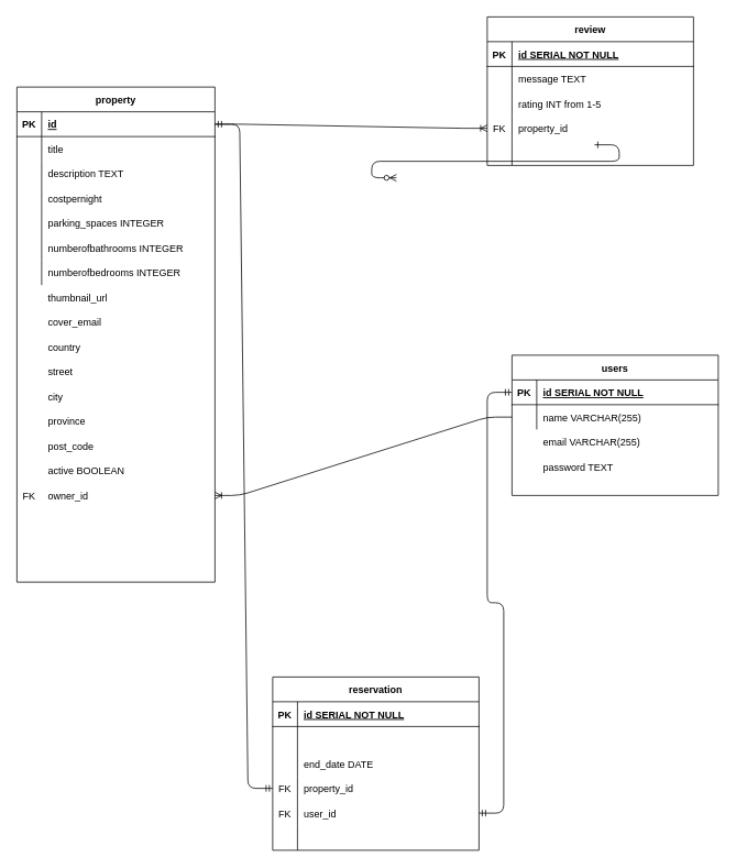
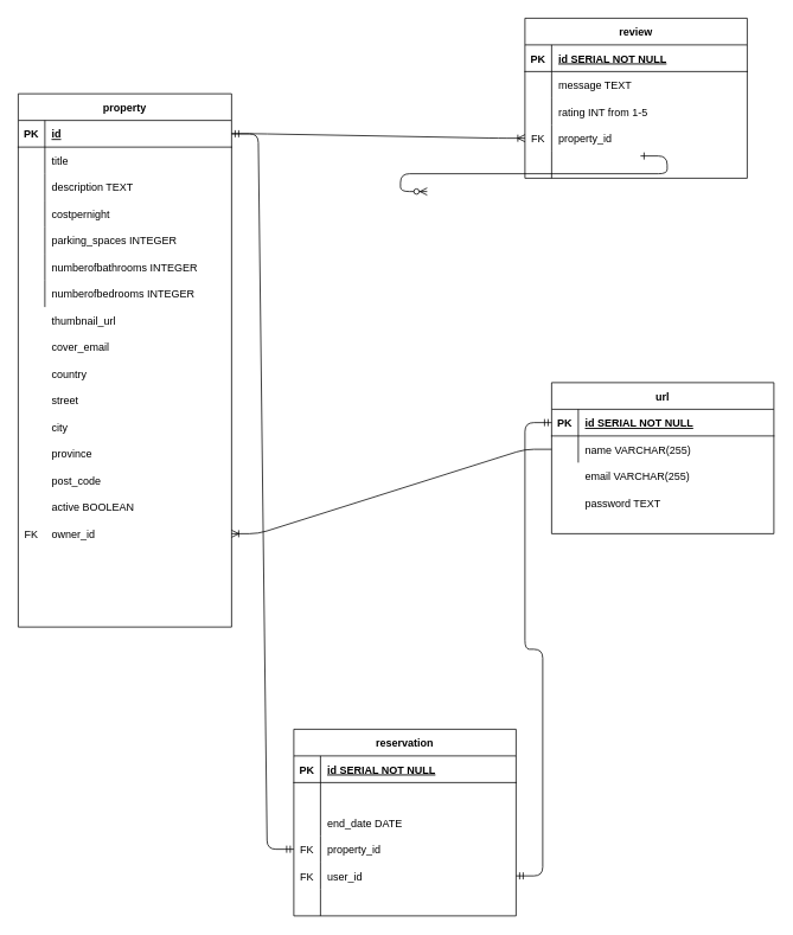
- <mxCell id="4" value="users" style="shape=table;startSize=30;container=1;collapsible=1;childLayout=tableLayout;fixedRows=1;rowLines=0;fontStyle=1;align=center;resizeLast=1;" parent="3" vertex="1"><mxGeometry width="250" height="170" as="geometry" /></mxCell>
+ <mxCell id="4" value="url" style="shape=table;startSize=30;container=1;collapsible=1;childLayout=tableLayout;fixedRows=1;rowLines=0;fontStyle=1;align=center;resizeLast=1;" parent="3" vertex="1"><mxGeometry width="250" height="170" as="geometry" /></mxCell>
